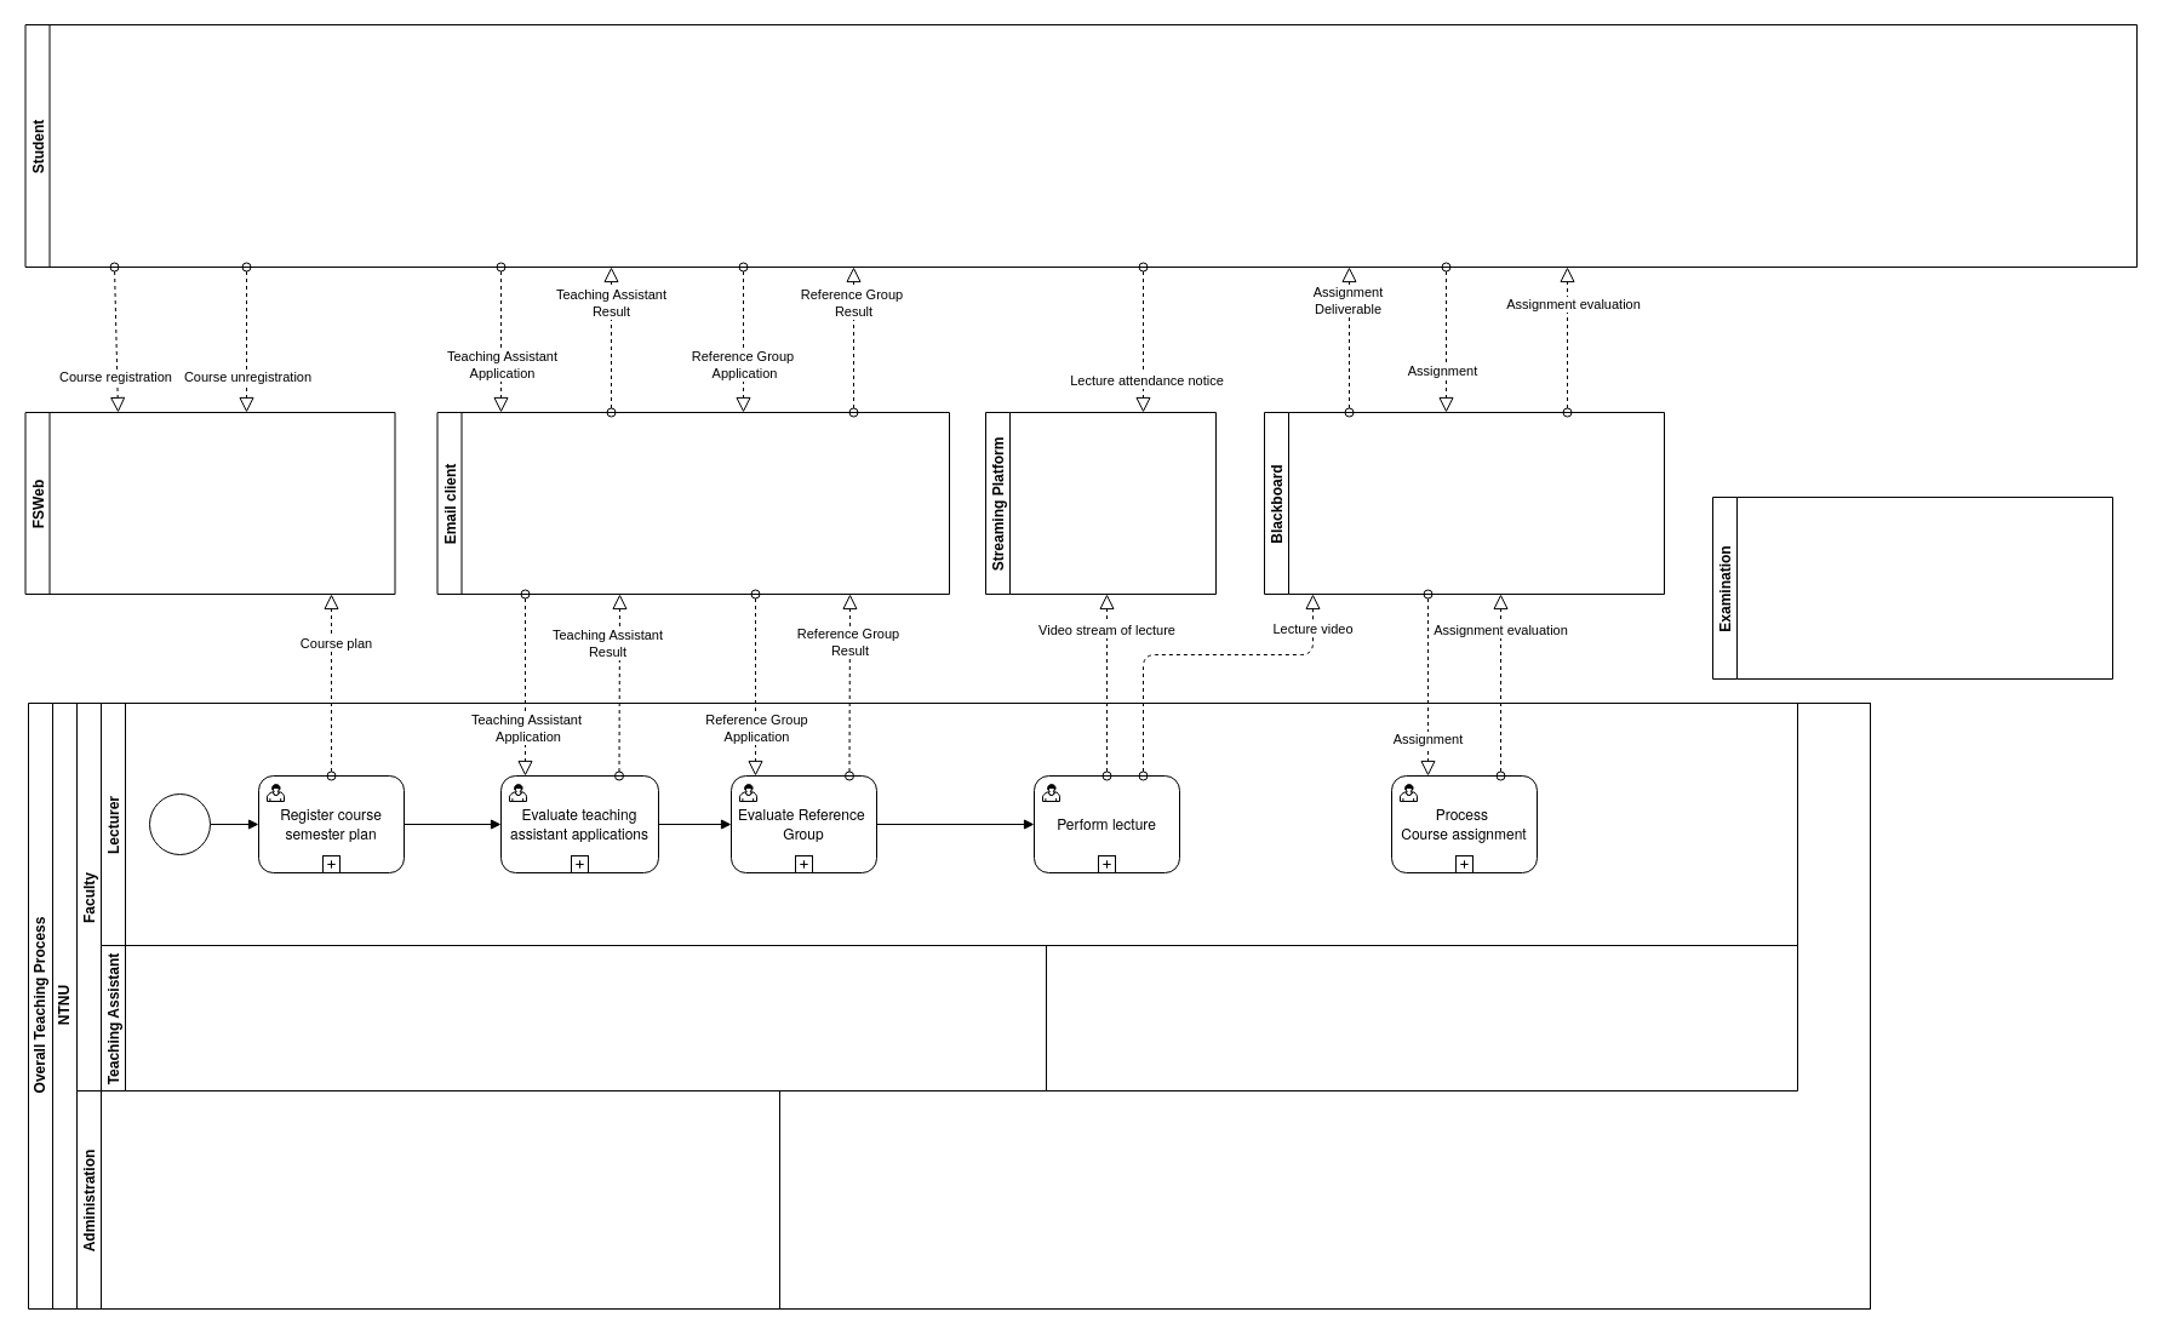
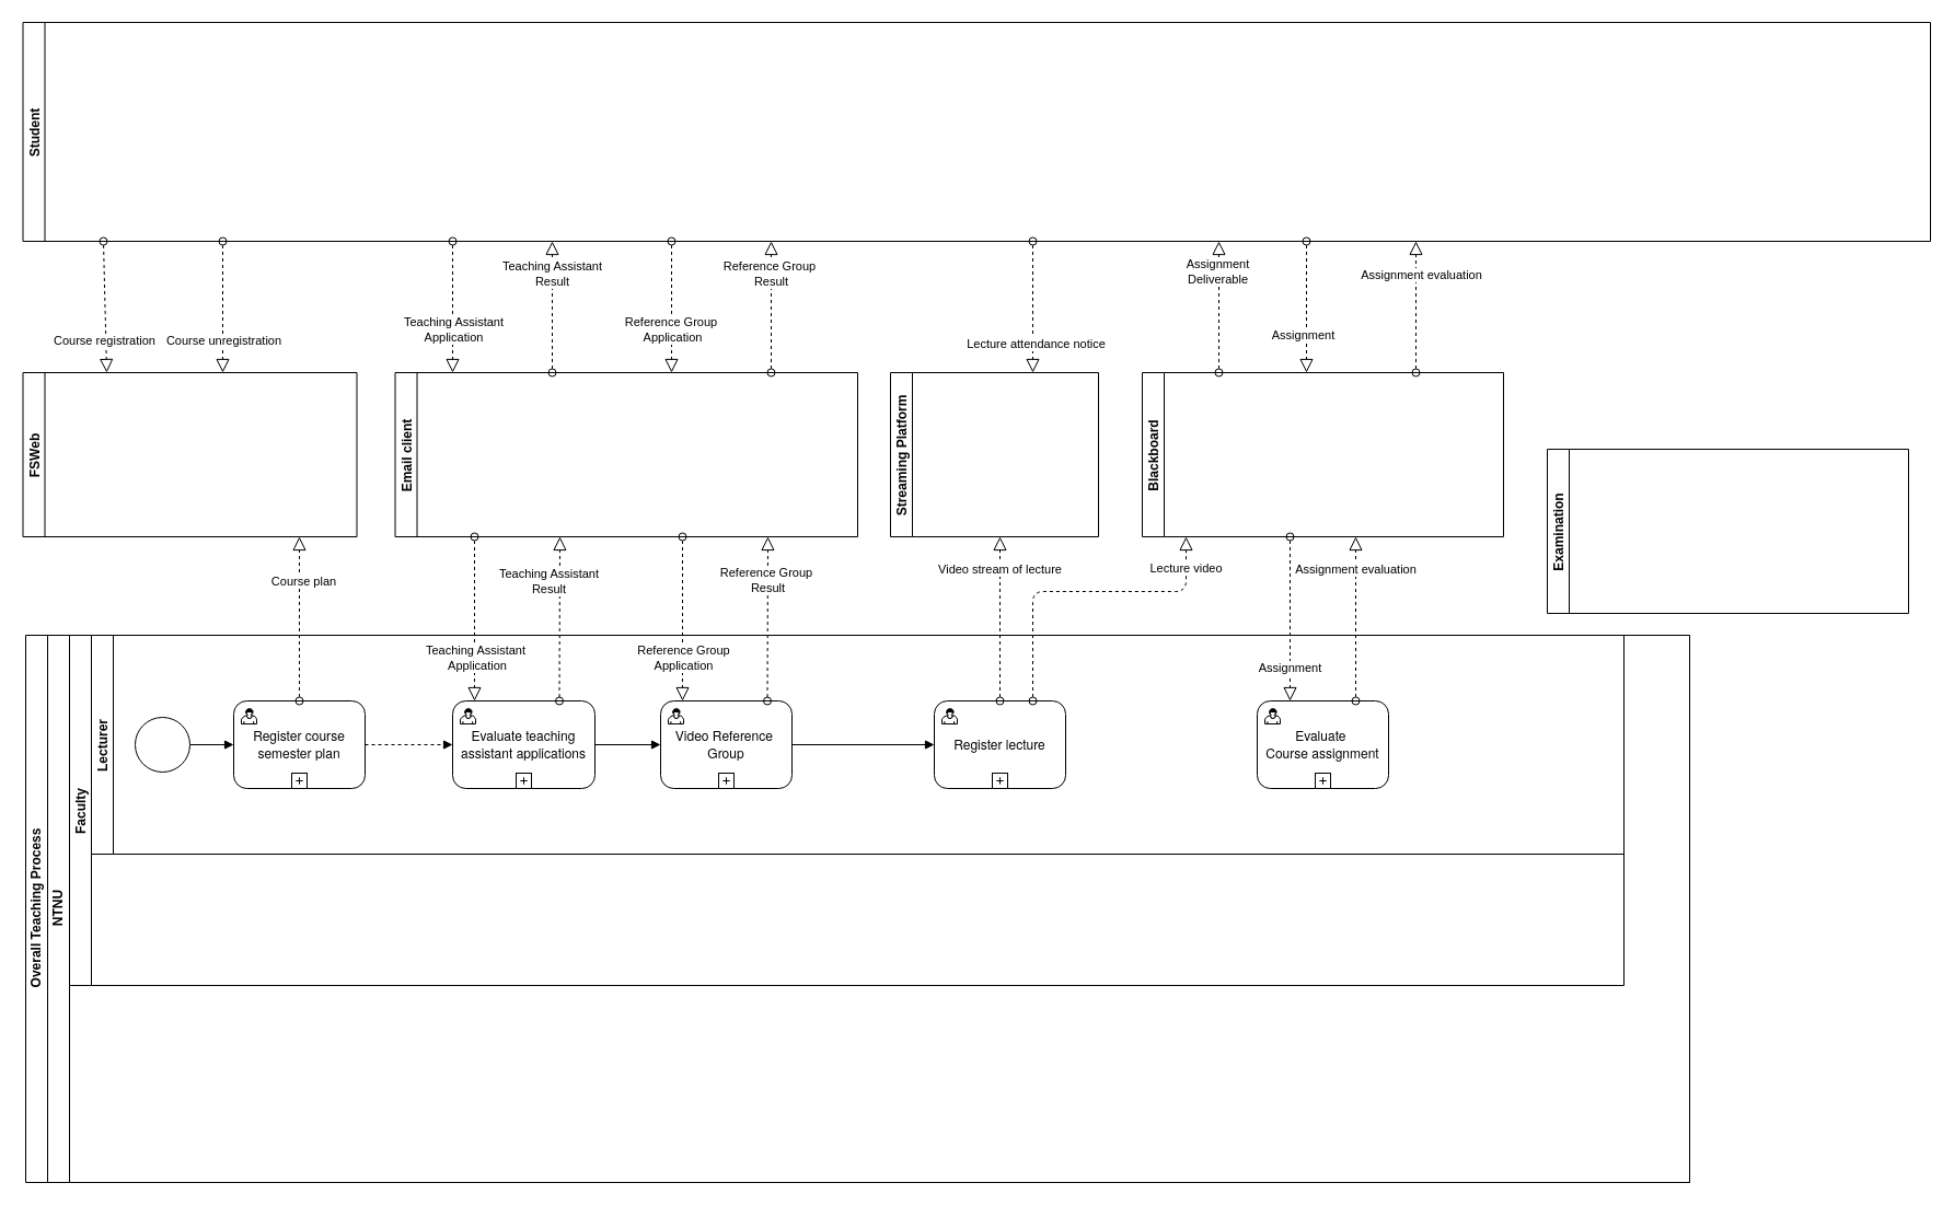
- <mxCell id="17" style="edgeStyle=orthogonalEdgeStyle;rounded=0;orthogonalLoop=1;jettySize=auto;html=1;entryX=0;entryY=0.5;entryDx=0;entryDy=0;endArrow=block;endFill=1;" edge="1" parent="5" source="18" target="14"><mxGeometry relative="1" as="geometry" /></mxCell>
+ <mxCell id="17" style="edgeStyle=orthogonalEdgeStyle;rounded=0;orthogonalLoop=1;jettySize=auto;html=1;entryX=0;entryY=0.5;entryDx=0;entryDy=0;endArrow=block;endFill=1;dashed=1;" edge="1" parent="5" source="18" target="14"><mxGeometry relative="1" as="geometry" /></mxCell>
- <mxCell id="10" value="&lt;span style=&quot;font-family: &amp;#34;helvetica neue&amp;#34;&quot;&gt;Evaluate Reference&amp;nbsp;&lt;br&gt;Group&lt;br&gt;&lt;/span&gt;" style="html=1;whiteSpace=wrap;rounded=1;dropTarget=0;" vertex="1" parent="5"><mxGeometry x="520" y="60" width="120" height="80" as="geometry" /></mxCell>
+ <mxCell id="10" value="&lt;span style=&quot;font-family: &amp;#34;helvetica neue&amp;#34;&quot;&gt;Video Reference&amp;nbsp;&lt;br&gt;Group&lt;br&gt;&lt;/span&gt;" style="html=1;whiteSpace=wrap;rounded=1;dropTarget=0;" vertex="1" parent="5"><mxGeometry x="520" y="60" width="120" height="80" as="geometry" /></mxCell>
- <mxCell id="6" value="&lt;span style=&quot;font-family: &amp;#34;helvetica neue&amp;#34;&quot;&gt;Perform lecture&lt;br&gt;&lt;/span&gt;" style="html=1;whiteSpace=wrap;rounded=1;dropTarget=0;" vertex="1" parent="5"><mxGeometry x="770" y="60" width="120" height="80" as="geometry" /></mxCell>
+ <mxCell id="6" value="&lt;span style=&quot;font-family: &amp;#34;helvetica neue&amp;#34;&quot;&gt;Register lecture&lt;br&gt;&lt;/span&gt;" style="html=1;whiteSpace=wrap;rounded=1;dropTarget=0;" vertex="1" parent="5"><mxGeometry x="770" y="60" width="120" height="80" as="geometry" /></mxCell>
- <mxCell id="23" value="&lt;span style=&quot;font-family: &amp;#34;helvetica neue&amp;#34;&quot;&gt;Process&amp;nbsp;&lt;br&gt;Course assignment&lt;br&gt;&lt;/span&gt;" style="html=1;whiteSpace=wrap;rounded=1;dropTarget=0;" vertex="1" parent="5"><mxGeometry x="1065" y="60" width="120" height="80" as="geometry" /></mxCell>
+ <mxCell id="23" value="&lt;span style=&quot;font-family: &amp;#34;helvetica neue&amp;#34;&quot;&gt;Evaluate&amp;nbsp;&lt;br&gt;Course assignment&lt;br&gt;&lt;/span&gt;" style="html=1;whiteSpace=wrap;rounded=1;dropTarget=0;" vertex="1" parent="5"><mxGeometry x="1065" y="60" width="120" height="80" as="geometry" /></mxCell>
- <mxCell id="26" value="Teaching Assistant" style="swimlane;startSize=20;horizontal=0;" vertex="1" parent="4"><mxGeometry x="20" y="200" width="780" height="120" as="geometry" /></mxCell>
- <mxCell id="27" value="Administration" style="swimlane;startSize=20;horizontal=0;" vertex="1" parent="3"><mxGeometry x="20" y="320" width="580" height="180" as="geometry" /></mxCell>
